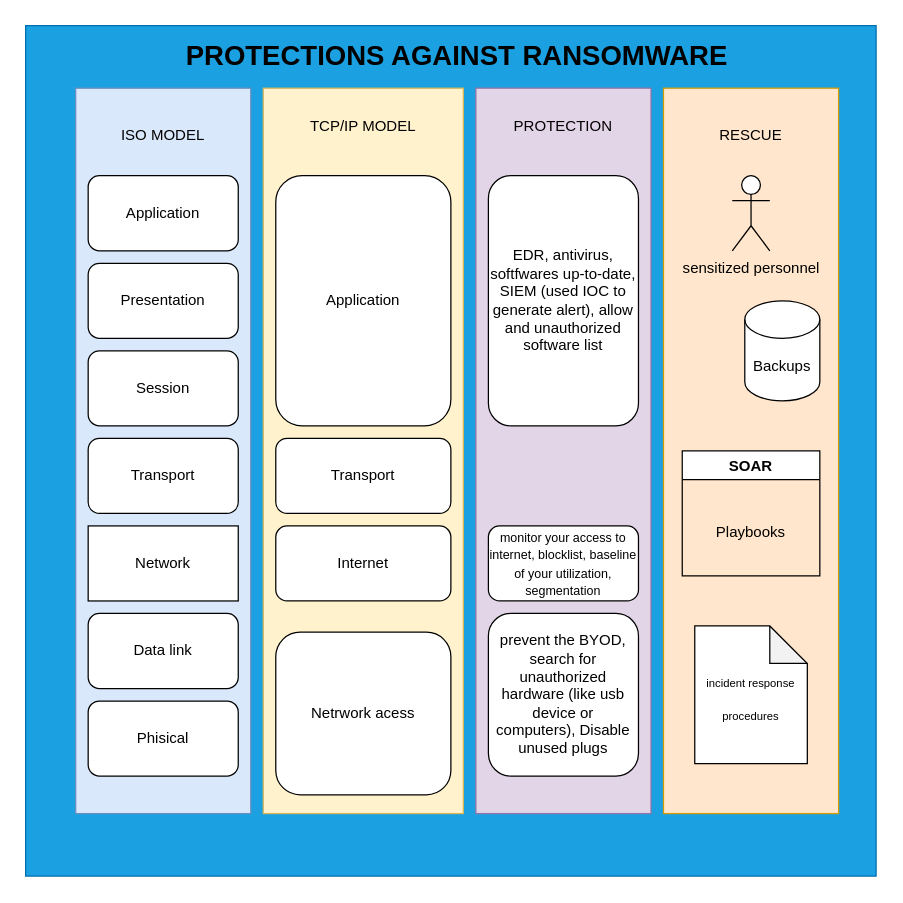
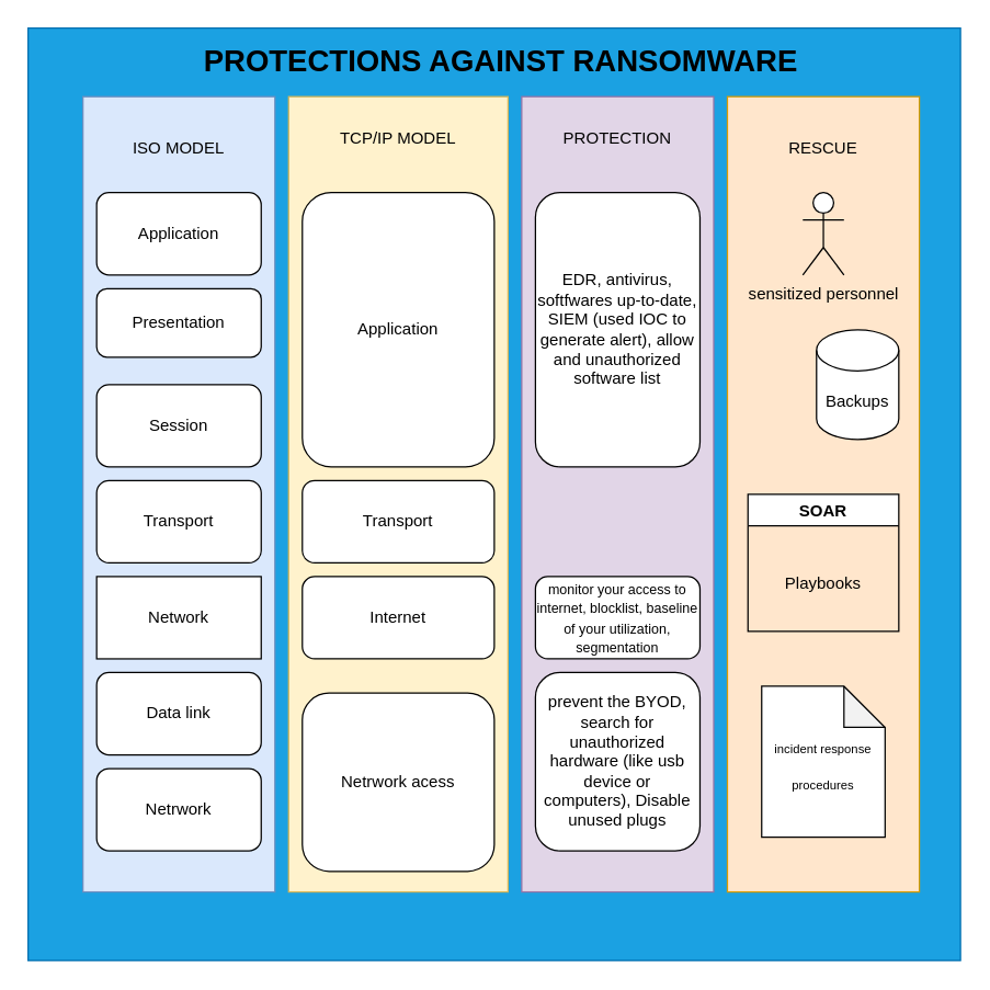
- <mxCell id="6" value="Presentation" style="rounded=1;whiteSpace=wrap;html=1;" parent="1" vertex="1"><mxGeometry x="70" y="210" width="120" height="60" as="geometry" /></mxCell>
+ <mxCell id="6" value="Presentation" style="rounded=1;whiteSpace=wrap;html=1;" parent="1" vertex="1"><mxGeometry x="70" y="210" width="120" height="50" as="geometry" /></mxCell>
- <mxCell id="12" value="Phisical" style="rounded=1;whiteSpace=wrap;html=1;" parent="1" vertex="1"><mxGeometry x="70" y="560" width="120" height="60" as="geometry" /></mxCell>
+ <mxCell id="12" value="Netrwork" style="rounded=1;whiteSpace=wrap;html=1;" parent="1" vertex="1"><mxGeometry x="70" y="560" width="120" height="60" as="geometry" /></mxCell>
